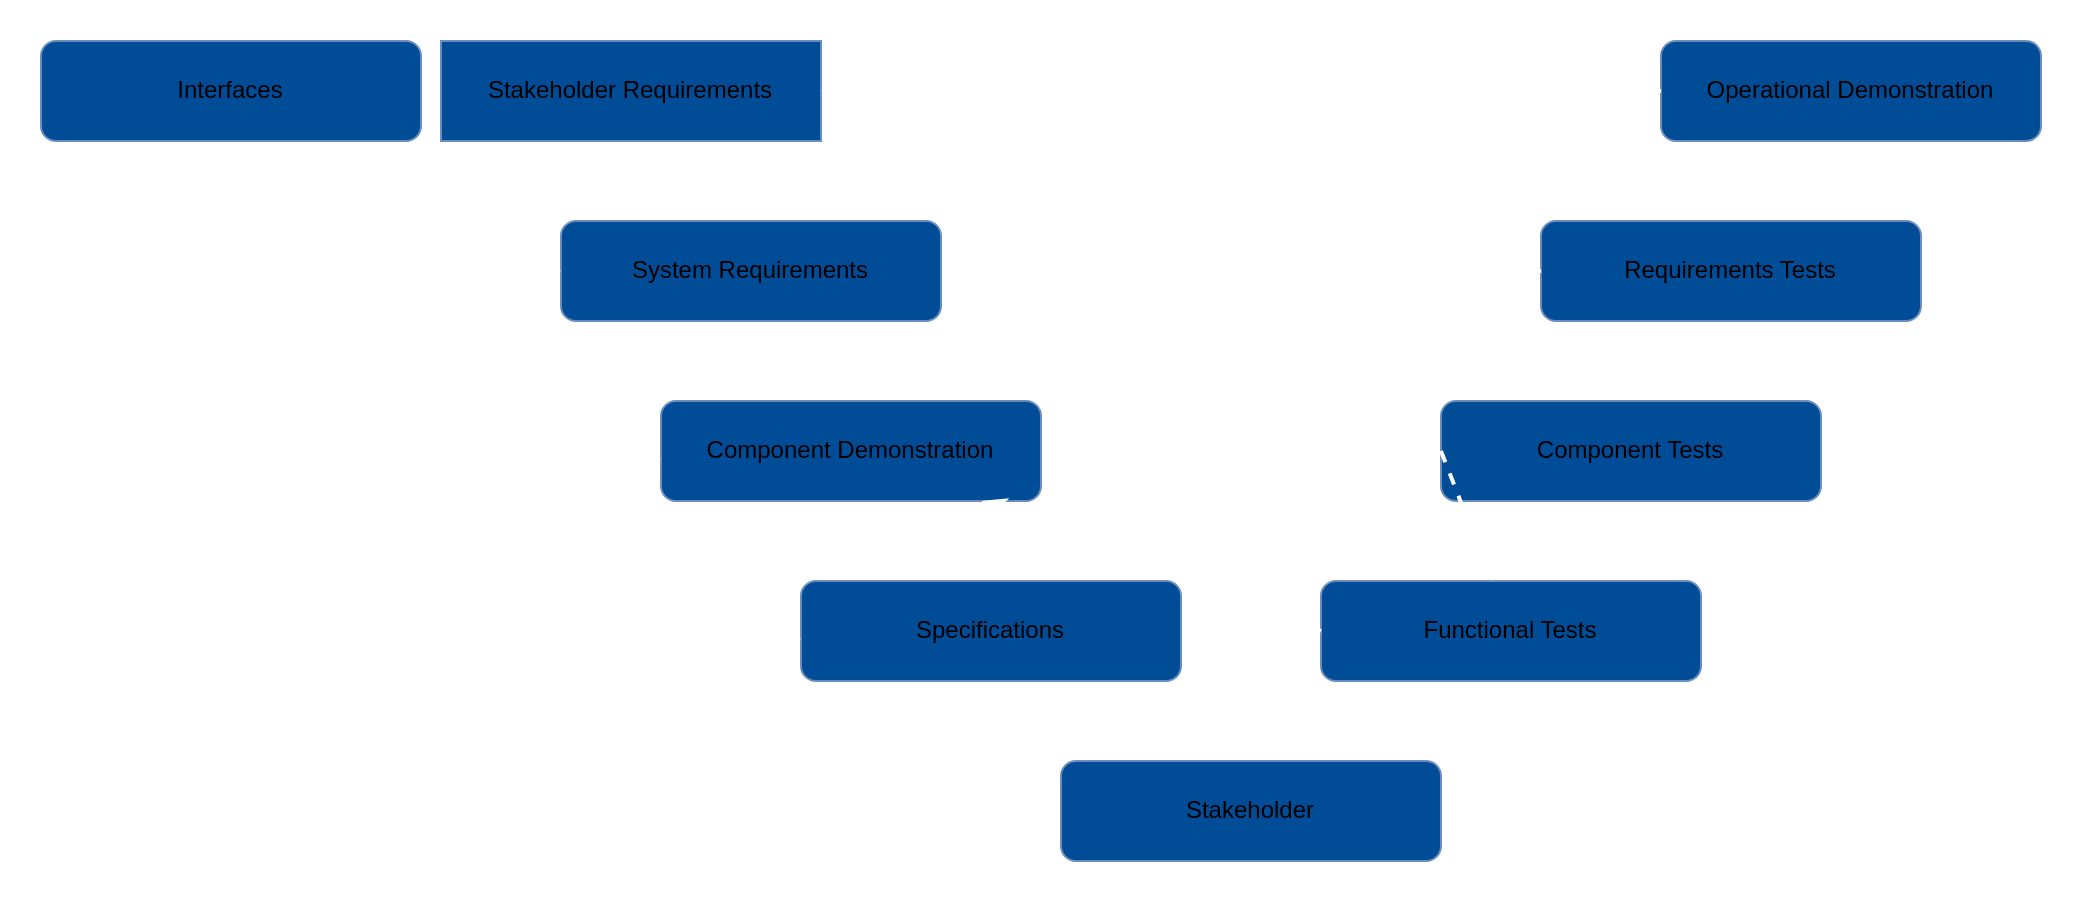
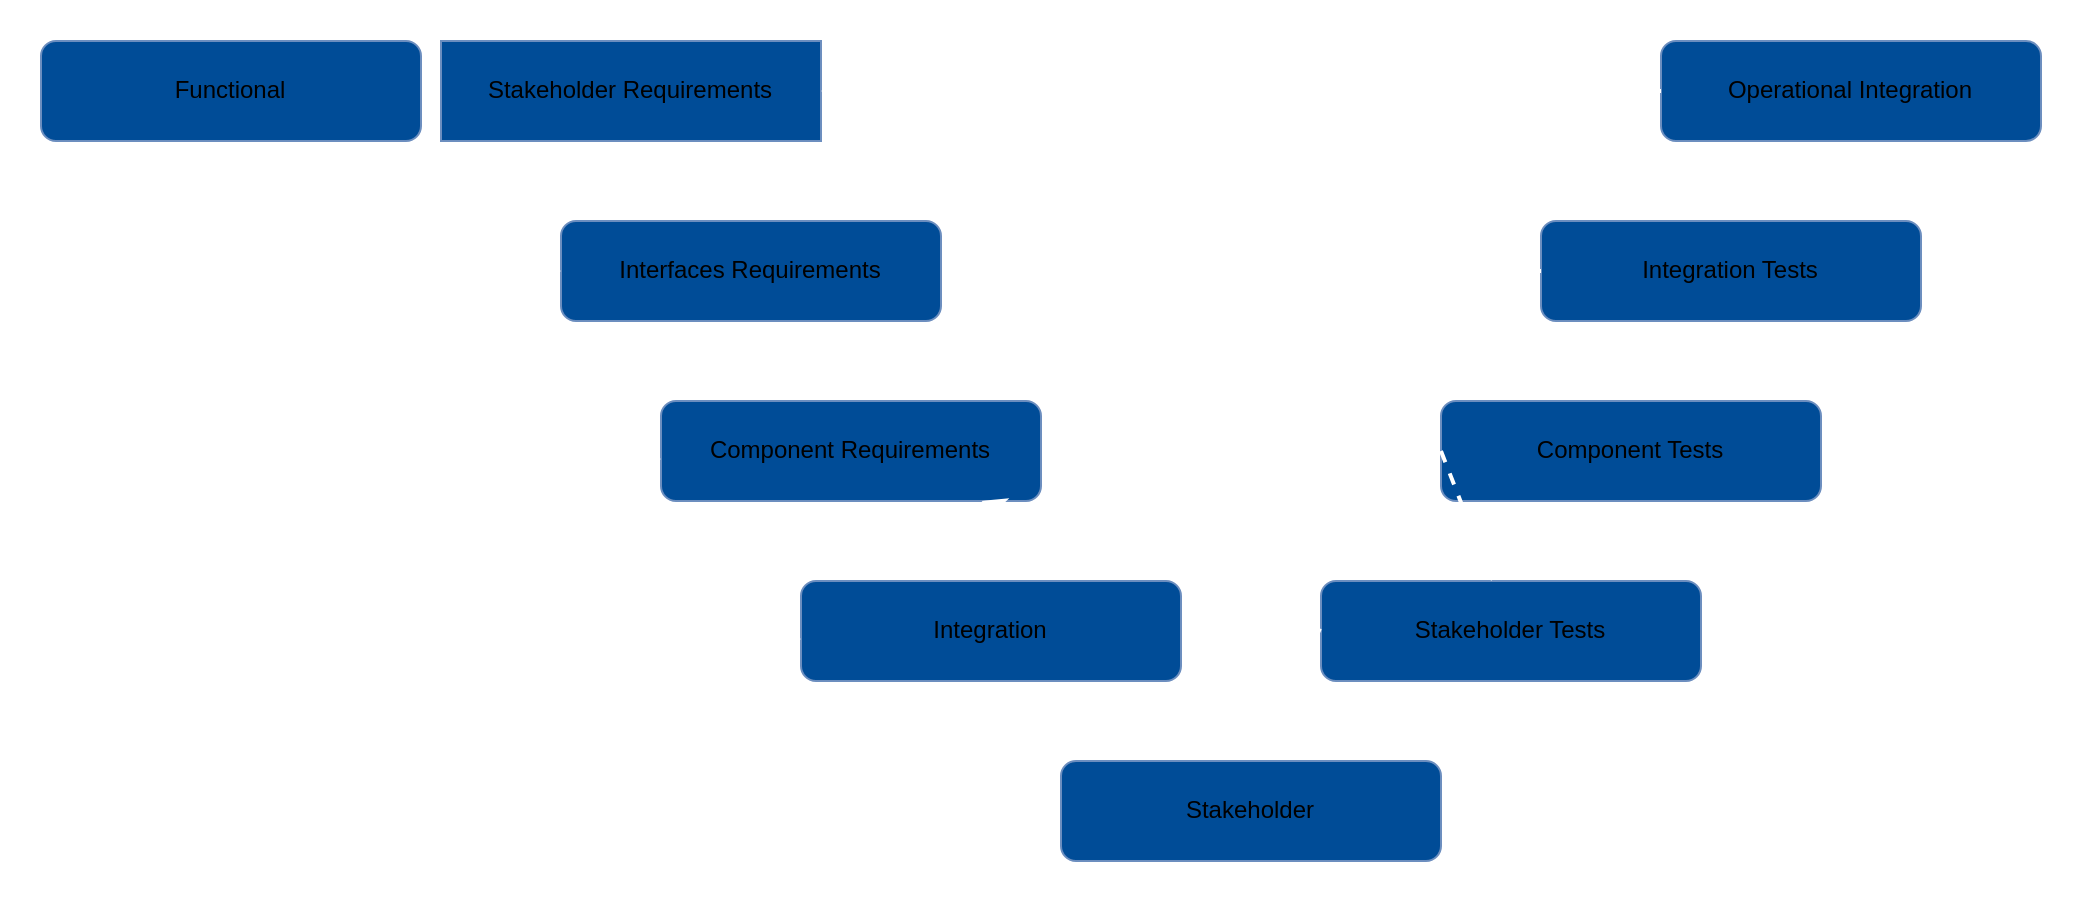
- <mxCell id="23" value="Interfaces" style="rounded=1;whiteSpace=wrap;html=1;fillColor=#004C97;strokeColor=#6c8ebf;" vertex="1" parent="1"><mxGeometry y="20" width="190" height="50" as="geometry" x="20" /></mxCell>
+ <mxCell id="23" value="Functional" style="rounded=1;whiteSpace=wrap;html=1;fillColor=#004C97;strokeColor=#6c8ebf;" vertex="1" parent="1"><mxGeometry y="20" width="190" height="50" as="geometry" x="20" /></mxCell>
- <mxCell id="10" value="Operational Demonstration" style="rounded=1;whiteSpace=wrap;html=1;fillColor=#004C97;strokeColor=#6c8ebf;" vertex="1" parent="1"><mxGeometry x="830" y="20" width="190" height="50" as="geometry" /></mxCell>
+ <mxCell id="10" value="Operational Integration" style="rounded=1;whiteSpace=wrap;html=1;fillColor=#004C97;strokeColor=#6c8ebf;" vertex="1" parent="1"><mxGeometry x="830" y="20" width="190" height="50" as="geometry" /></mxCell>
- <mxCell id="3" value="System Requirements" style="rounded=1;whiteSpace=wrap;html=1;fillColor=#004C97;strokeColor=#6c8ebf;" vertex="1" parent="1"><mxGeometry x="280" y="110" width="190" height="50" as="geometry" /></mxCell>
+ <mxCell id="3" value="Interfaces Requirements" style="rounded=1;whiteSpace=wrap;html=1;fillColor=#004C97;strokeColor=#6c8ebf;" vertex="1" parent="1"><mxGeometry x="280" y="110" width="190" height="50" as="geometry" /></mxCell>
- <mxCell id="9" value="Requirements Tests" style="rounded=1;whiteSpace=wrap;html=1;fillColor=#004C97;strokeColor=#6c8ebf;" vertex="1" parent="1"><mxGeometry x="770" y="110" width="190" height="50" as="geometry" /></mxCell>
+ <mxCell id="9" value="Integration Tests" style="rounded=1;whiteSpace=wrap;html=1;fillColor=#004C97;strokeColor=#6c8ebf;" vertex="1" parent="1"><mxGeometry x="770" y="110" width="190" height="50" as="geometry" /></mxCell>
- <mxCell id="4" value="Component Demonstration" style="rounded=1;whiteSpace=wrap;html=1;fillColor=#004C97;strokeColor=#6c8ebf;" vertex="1" parent="1"><mxGeometry x="330" y="200" width="190" height="50" as="geometry" /></mxCell>
+ <mxCell id="4" value="Component Requirements" style="rounded=1;whiteSpace=wrap;html=1;fillColor=#004C97;strokeColor=#6c8ebf;" vertex="1" parent="1"><mxGeometry x="330" y="200" width="190" height="50" as="geometry" /></mxCell>
- <mxCell id="5" value="Specifications" style="rounded=1;whiteSpace=wrap;html=1;fillColor=#004C97;strokeColor=#6c8ebf;" vertex="1" parent="1"><mxGeometry x="400" y="290" width="190" height="50" as="geometry" /></mxCell>
+ <mxCell id="5" value="Integration" style="rounded=1;whiteSpace=wrap;html=1;fillColor=#004C97;strokeColor=#6c8ebf;" vertex="1" parent="1"><mxGeometry x="400" y="290" width="190" height="50" as="geometry" /></mxCell>
- <mxCell id="7" value="Functional Tests" style="rounded=1;whiteSpace=wrap;html=1;fillColor=#004C97;strokeColor=#6c8ebf;" vertex="1" parent="1"><mxGeometry x="660" y="290" width="190" height="50" as="geometry" /></mxCell>
+ <mxCell id="7" value="Stakeholder Tests" style="rounded=1;whiteSpace=wrap;html=1;fillColor=#004C97;strokeColor=#6c8ebf;" vertex="1" parent="1"><mxGeometry x="660" y="290" width="190" height="50" as="geometry" /></mxCell>
